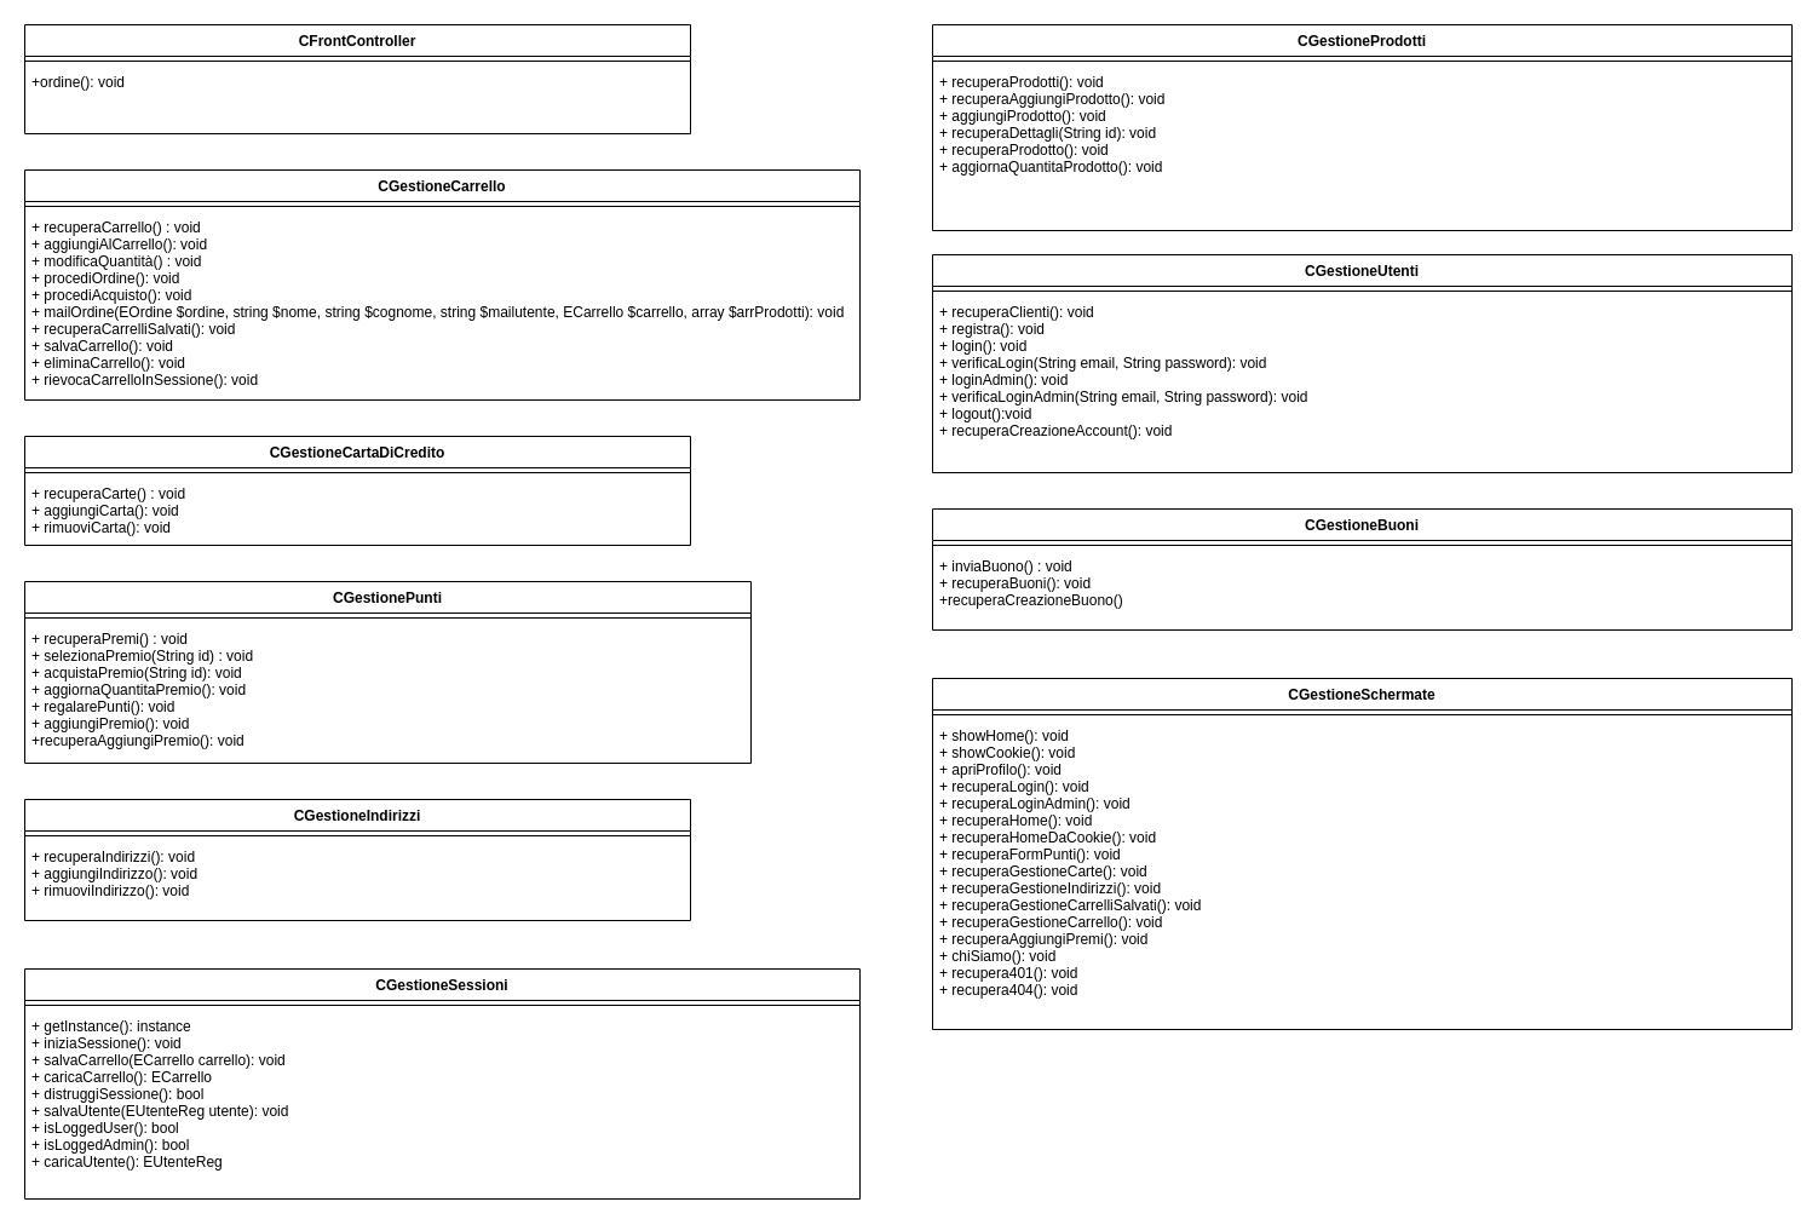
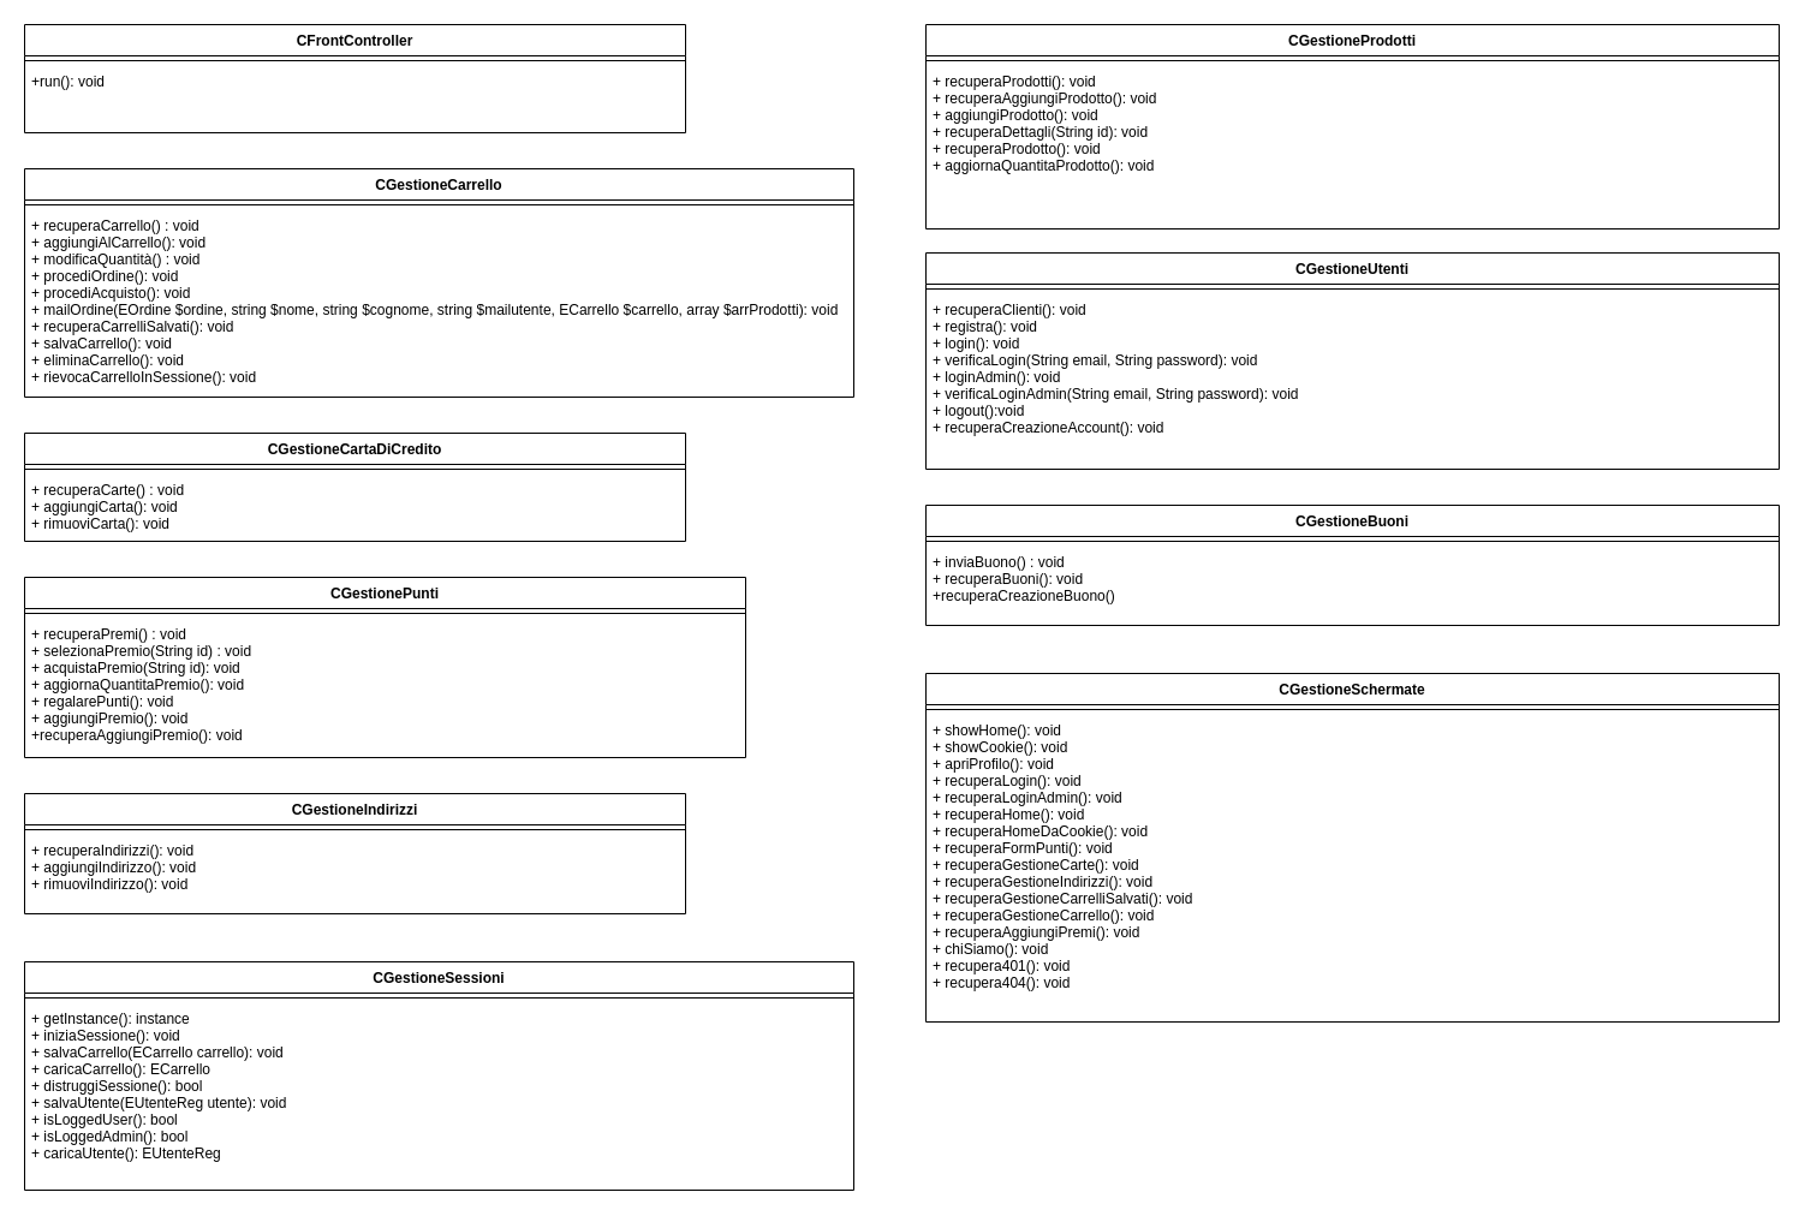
- <mxCell id="4" value="+ordine(): void" style="text;strokeColor=none;fillColor=none;align=left;verticalAlign=top;spacingLeft=4;spacingRight=4;overflow=hidden;rotatable=0;points=[[0,0.5],[1,0.5]];portConstraint=eastwest;" parent="2" vertex="1"><mxGeometry y="34" width="550" height="56" as="geometry" /></mxCell>
+ <mxCell id="4" value="+run(): void" style="text;strokeColor=none;fillColor=none;align=left;verticalAlign=top;spacingLeft=4;spacingRight=4;overflow=hidden;rotatable=0;points=[[0,0.5],[1,0.5]];portConstraint=eastwest;" parent="2" vertex="1"><mxGeometry y="34" width="550" height="56" as="geometry" /></mxCell>
